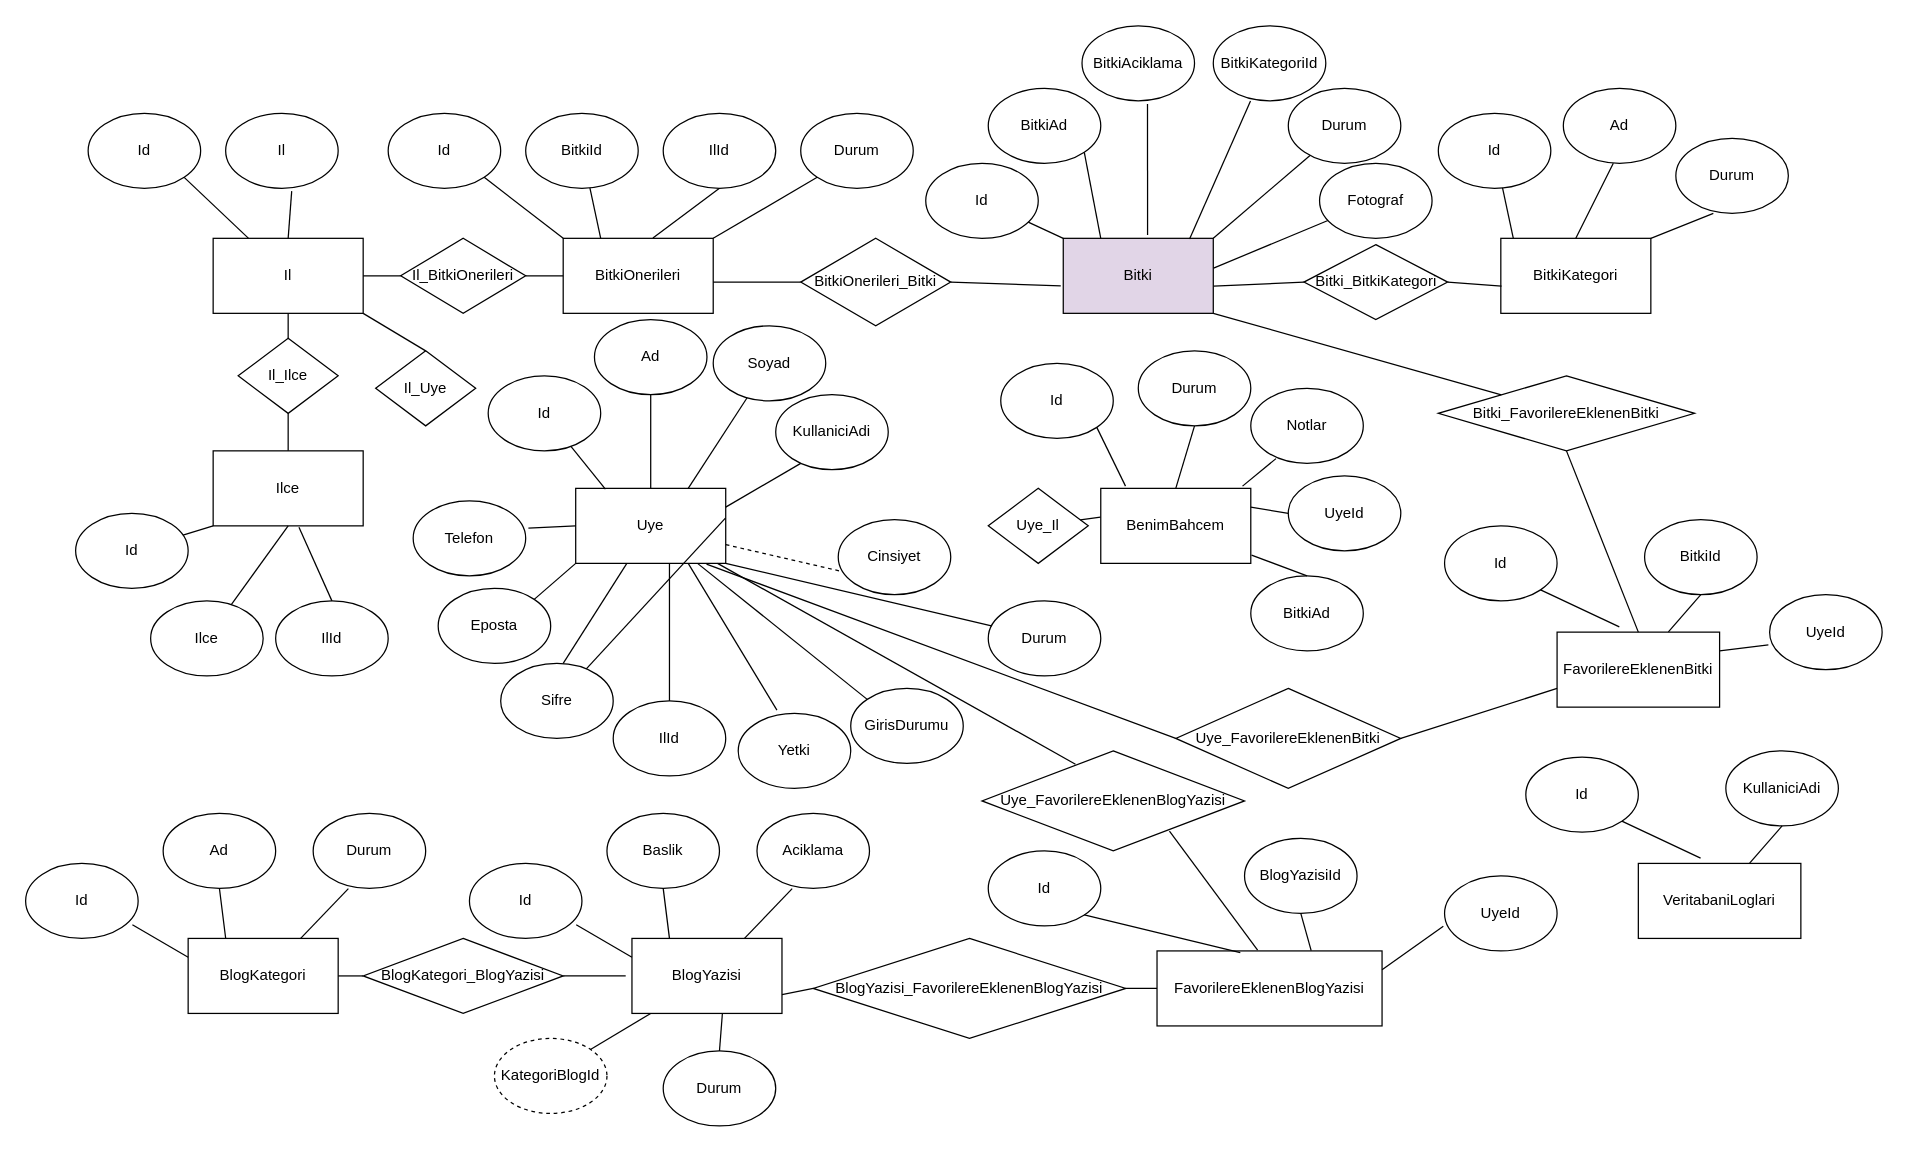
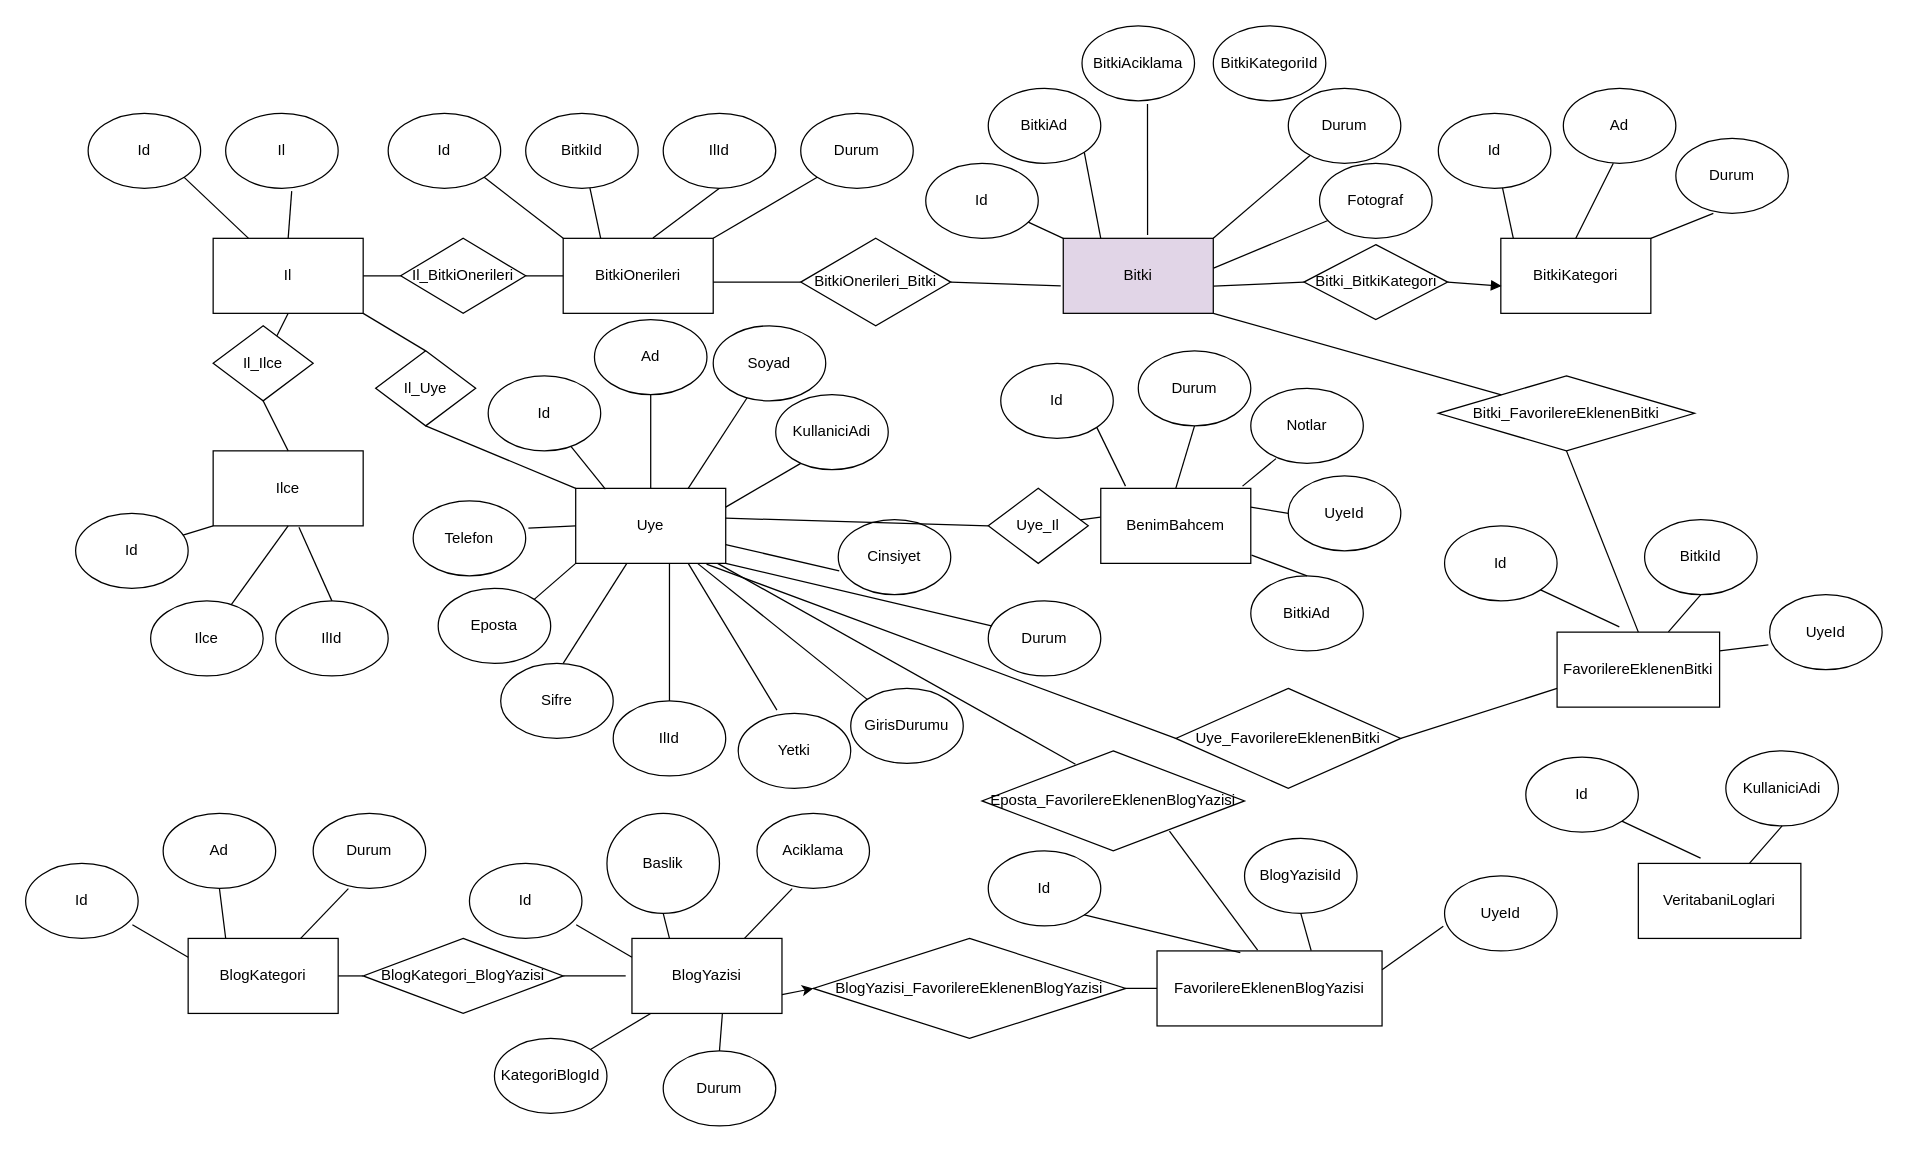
- <mxCell id="37" value="" style="endArrow=none;html=1;entryX=0.331;entryY=1.003;entryDx=0;entryDy=0;entryPerimeter=0;exitX=0.842;exitY=0.01;exitDx=0;exitDy=0;exitPerimeter=0;" edge="1" parent="1" source="29" target="33"><mxGeometry width="50" height="50" relative="1" as="geometry"><mxPoint x="950" y="150" as="sourcePoint" /><mxPoint x="1000" y="100" as="targetPoint" /></mxGeometry></mxCell>
- <mxCell id="51" value="" style="endArrow=none;html=1;entryX=0.005;entryY=0.637;entryDx=0;entryDy=0;exitX=1;exitY=0.5;exitDx=0;exitDy=0;entryPerimeter=0;" edge="1" parent="1" source="49" target="45"><mxGeometry width="50" height="50" relative="1" as="geometry"><mxPoint x="1110" y="290" as="sourcePoint" /><mxPoint x="1160" y="240" as="targetPoint" /></mxGeometry></mxCell>
+ <mxCell id="51" value="" style="endArrow=block;html=1;entryX=0.005;entryY=0.637;entryDx=0;entryDy=0;exitX=1;exitY=0.5;exitDx=0;exitDy=0;entryPerimeter=0;" edge="1" parent="1" source="49" target="45"><mxGeometry width="50" height="50" relative="1" as="geometry"><mxPoint x="1110" y="290" as="sourcePoint" /><mxPoint x="1160" y="240" as="targetPoint" /></mxGeometry></mxCell>
- <mxCell id="11" value="Il_Ilce" style="rhombus;whiteSpace=wrap;html=1;" vertex="1" parent="1"><mxGeometry x="190" y="270" width="80" height="60" as="geometry" /></mxCell>
+ <mxCell id="11" value="Il_Ilce" style="rhombus;whiteSpace=wrap;html=1;" vertex="1" parent="1"><mxGeometry x="170" y="260" width="80" height="60" as="geometry" /></mxCell>
+ <mxCell id="82" value="" style="endArrow=none;html=1;entryX=0.5;entryY=1;entryDx=0;entryDy=0;exitX=0;exitY=0;exitDx=0;exitDy=0;" edge="1" parent="1" source="55" target="80"><mxGeometry width="50" height="50" relative="1" as="geometry"><mxPoint x="330" y="390" as="sourcePoint" /><mxPoint x="380" y="340" as="targetPoint" /></mxGeometry></mxCell>
- <mxCell id="72" value="" style="endArrow=none;html=1;exitX=1;exitY=0.75;exitDx=0;exitDy=0;entryX=0.009;entryY=0.683;entryDx=0;entryDy=0;entryPerimeter=0;dashed=1;" edge="1" parent="1" source="55" target="60"><mxGeometry width="50" height="50" relative="1" as="geometry"><mxPoint x="620" y="450" as="sourcePoint" /><mxPoint x="670" y="400" as="targetPoint" /></mxGeometry></mxCell>
+ <mxCell id="72" value="" style="endArrow=none;html=1;exitX=1;exitY=0.75;exitDx=0;exitDy=0;entryX=0.009;entryY=0.683;entryDx=0;entryDy=0;entryPerimeter=0;" edge="1" parent="1" source="55" target="60"><mxGeometry width="50" height="50" relative="1" as="geometry"><mxPoint x="620" y="450" as="sourcePoint" /><mxPoint x="670" y="400" as="targetPoint" /></mxGeometry></mxCell>
- <mxCell id="96" value="" style="endArrow=none;html=1;exitX=0.998;exitY=0.397;exitDx=0;exitDy=0;exitPerimeter=0;" edge="1" parent="1" source="55" target="63"><mxGeometry width="50" height="50" relative="1" as="geometry"><mxPoint x="580" y="460" as="sourcePoint" /><mxPoint x="630" y="410" as="targetPoint" /></mxGeometry></mxCell>
+ <mxCell id="96" value="" style="endArrow=none;html=1;entryX=0;entryY=0.5;entryDx=0;entryDy=0;exitX=0.998;exitY=0.397;exitDx=0;exitDy=0;exitPerimeter=0;" edge="1" parent="1" source="55" target="94"><mxGeometry width="50" height="50" relative="1" as="geometry"><mxPoint x="580" y="460" as="sourcePoint" /><mxPoint x="630" y="410" as="targetPoint" /></mxGeometry></mxCell>
- <mxCell id="141" value="Uye_FavorilereEklenenBlogYazisi" style="rhombus;whiteSpace=wrap;html=1;" vertex="1" parent="1"><mxGeometry x="785" y="600" width="210" height="80" as="geometry" /></mxCell>
+ <mxCell id="141" value="Eposta_FavorilereEklenenBlogYazisi" style="rhombus;whiteSpace=wrap;html=1;" vertex="1" parent="1"><mxGeometry x="785" y="600" width="210" height="80" as="geometry" /></mxCell>
- <mxCell id="119" value="Baslik" style="ellipse;whiteSpace=wrap;html=1;" vertex="1" parent="1"><mxGeometry x="485" y="650" width="90" height="60" as="geometry" /></mxCell>
+ <mxCell id="119" value="Baslik" style="ellipse;whiteSpace=wrap;html=1;" vertex="1" parent="1"><mxGeometry x="485" y="650" width="90" height="80" as="geometry" /></mxCell>
- <mxCell id="139" value="" style="endArrow=none;html=1;entryX=0;entryY=0.5;entryDx=0;entryDy=0;exitX=1;exitY=0.75;exitDx=0;exitDy=0;" edge="1" parent="1" source="117" target="138"><mxGeometry width="50" height="50" relative="1" as="geometry"><mxPoint x="620" y="820" as="sourcePoint" /><mxPoint x="670" y="770" as="targetPoint" /></mxGeometry></mxCell>
+ <mxCell id="139" value="" style="endArrow=classic;html=1;entryX=0;entryY=0.5;entryDx=0;entryDy=0;exitX=1;exitY=0.75;exitDx=0;exitDy=0;" edge="1" parent="1" source="117" target="138"><mxGeometry width="50" height="50" relative="1" as="geometry"><mxPoint x="620" y="820" as="sourcePoint" /><mxPoint x="670" y="770" as="targetPoint" /></mxGeometry></mxCell>
- <mxCell id="124" value="KategoriBlogId" style="ellipse;whiteSpace=wrap;html=1;dashed=1;" vertex="1" parent="1"><mxGeometry x="395" y="830" width="90" height="60" as="geometry" /></mxCell>
+ <mxCell id="124" value="KategoriBlogId" style="ellipse;whiteSpace=wrap;html=1;" vertex="1" parent="1"><mxGeometry x="395" y="830" width="90" height="60" as="geometry" /></mxCell>
